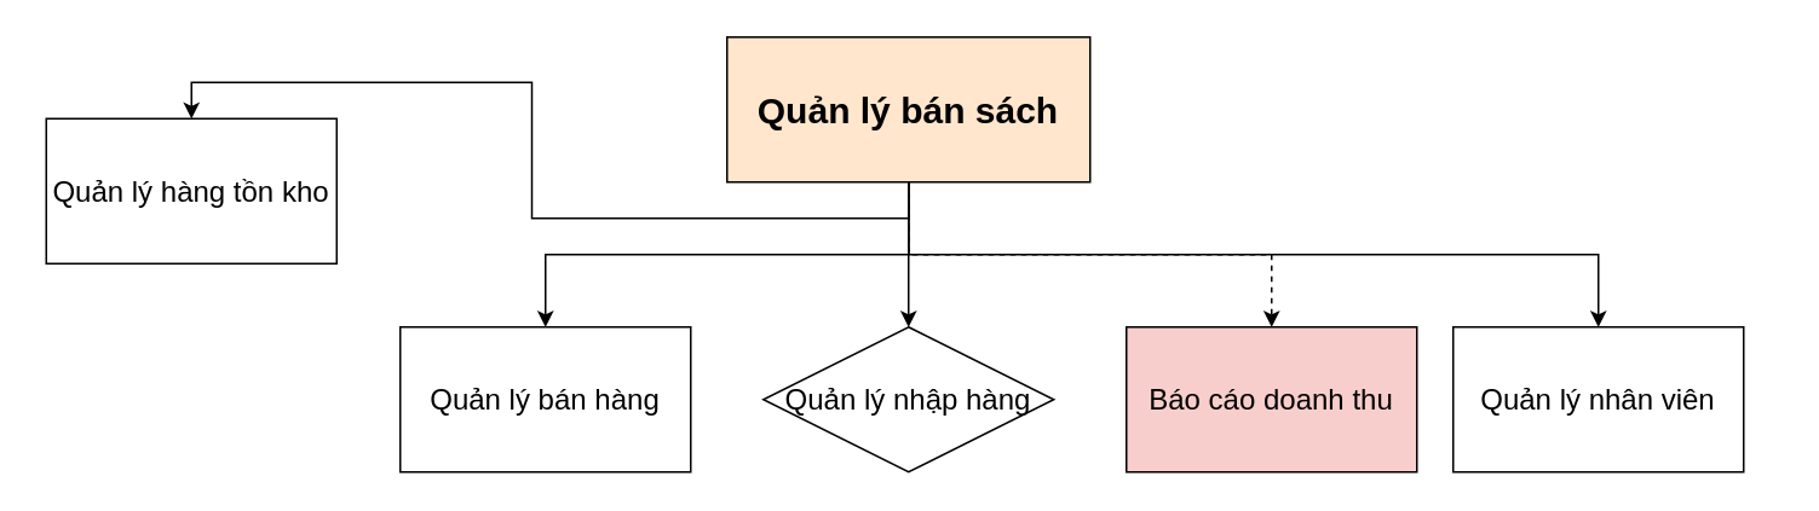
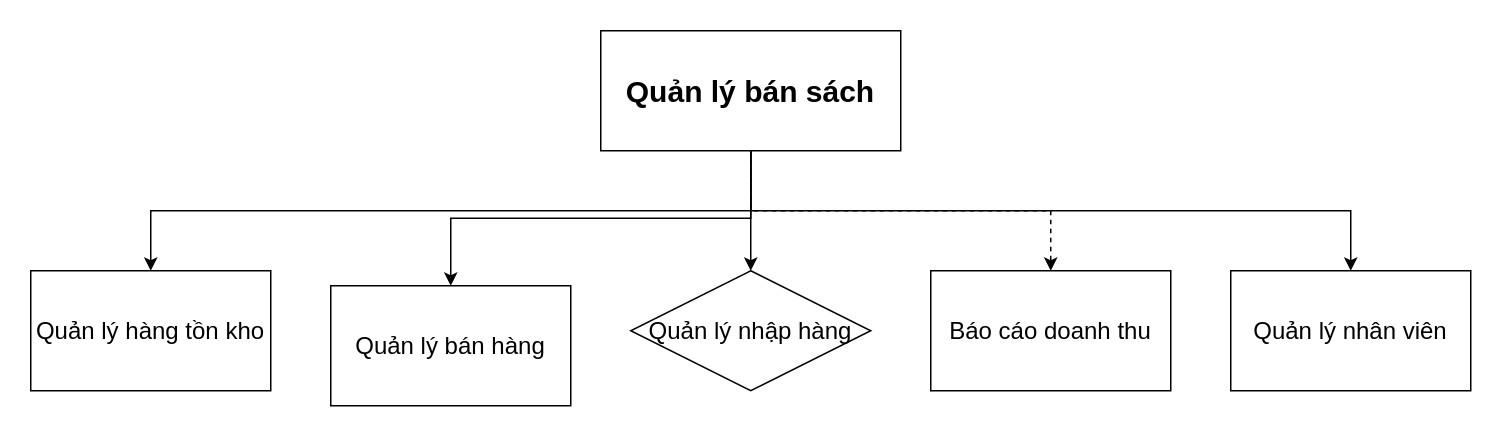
- <mxCell id="7" value="&lt;font style=&quot;font-size: 20px;&quot;&gt;&lt;span style=&quot;font-size: 20px;&quot;&gt;Quản lý bán sách&lt;/span&gt;&lt;/font&gt;" style="rounded=0;whiteSpace=wrap;html=1;fontSize=20;fontStyle=1;fillColor=#ffe6cc;" vertex="1" parent="1"><mxGeometry x="400" width="200" height="80" as="geometry" y="20" /></mxCell>
+ <mxCell id="7" value="&lt;font style=&quot;font-size: 20px;&quot;&gt;&lt;span style=&quot;font-size: 20px;&quot;&gt;Quản lý bán sách&lt;/span&gt;&lt;/font&gt;" style="rounded=0;whiteSpace=wrap;html=1;fontSize=20;fontStyle=1" vertex="1" parent="1"><mxGeometry x="400" width="200" height="80" as="geometry" y="20" /></mxCell>
- <mxCell id="8" value="Quản lý hàng tồn kho" style="rounded=0;whiteSpace=wrap;html=1;fontSize=16;" vertex="1" parent="1"><mxGeometry x="25" y="65" width="160" height="80" as="geometry" /></mxCell>
+ <mxCell id="8" value="Quản lý hàng tồn kho" style="rounded=0;whiteSpace=wrap;html=1;fontSize=16;" vertex="1" parent="1"><mxGeometry x="20" y="180" width="160" height="80" as="geometry" /></mxCell>
- <mxCell id="9" value="Quản lý bán hàng" style="rounded=0;whiteSpace=wrap;html=1;fontSize=16;" vertex="1" parent="1"><mxGeometry x="220" y="180" width="160" height="80" as="geometry" /></mxCell>
+ <mxCell id="9" value="Quản lý bán hàng" style="rounded=0;whiteSpace=wrap;html=1;fontSize=16;" vertex="1" parent="1"><mxGeometry x="220" y="190" width="160" height="80" as="geometry" /></mxCell>
- <mxCell id="11" value="Báo cáo doanh thu" style="rounded=0;whiteSpace=wrap;html=1;fontSize=16;fillColor=#f8cecc;" vertex="1" parent="1"><mxGeometry x="620" y="180" width="160" height="80" as="geometry" /></mxCell>
+ <mxCell id="11" value="Báo cáo doanh thu" style="rounded=0;whiteSpace=wrap;html=1;fontSize=16;" vertex="1" parent="1"><mxGeometry x="620" y="180" width="160" height="80" as="geometry" /></mxCell>
- <mxCell id="12" value="Quản lý nhân viên" style="rounded=0;whiteSpace=wrap;html=1;fontSize=16;" vertex="1" parent="1"><mxGeometry x="800" y="180" width="160" height="80" as="geometry" /></mxCell>
+ <mxCell id="12" value="Quản lý nhân viên" style="rounded=0;whiteSpace=wrap;html=1;fontSize=16;" vertex="1" parent="1"><mxGeometry x="820" y="180" width="160" height="80" as="geometry" /></mxCell>
